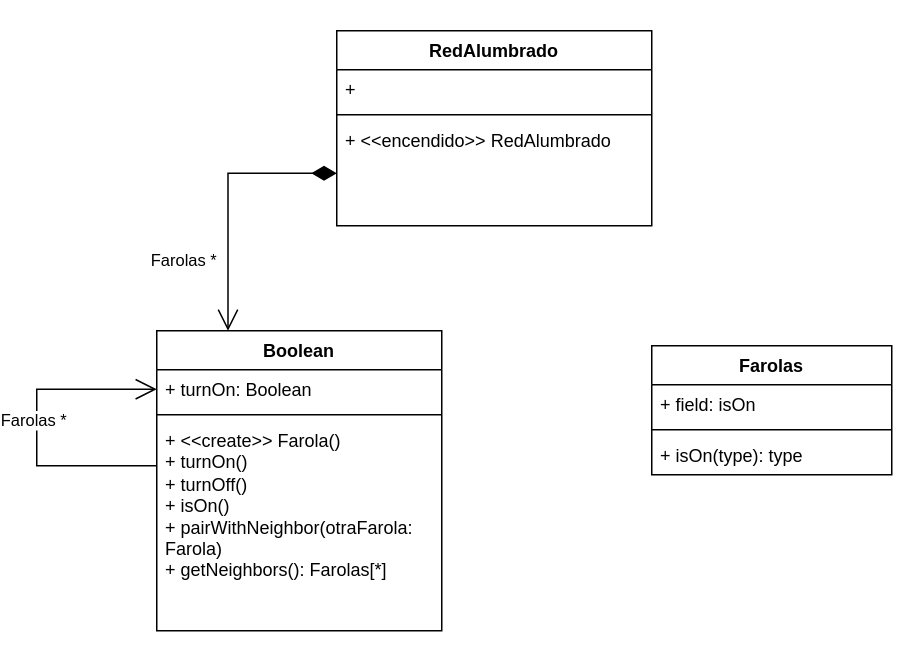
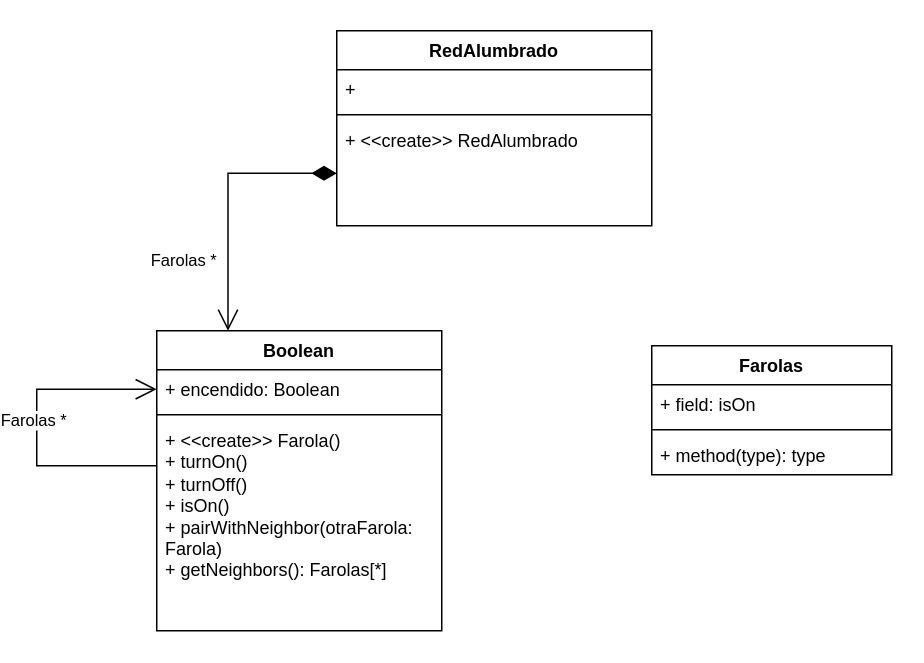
- <mxCell id="11" value="+ &amp;lt;&amp;lt;encendido&amp;gt;&amp;gt; RedAlumbrado" style="text;strokeColor=none;fillColor=none;align=left;verticalAlign=top;spacingLeft=4;spacingRight=4;overflow=hidden;rotatable=0;points=[[0,0.5],[1,0.5]];portConstraint=eastwest;whiteSpace=wrap;html=1;" vertex="1" parent="8"><mxGeometry y="60" width="210" height="70" as="geometry" /></mxCell>
+ <mxCell id="11" value="+ &amp;lt;&amp;lt;create&amp;gt;&amp;gt; RedAlumbrado" style="text;strokeColor=none;fillColor=none;align=left;verticalAlign=top;spacingLeft=4;spacingRight=4;overflow=hidden;rotatable=0;points=[[0,0.5],[1,0.5]];portConstraint=eastwest;whiteSpace=wrap;html=1;" vertex="1" parent="8"><mxGeometry y="60" width="210" height="70" as="geometry" /></mxCell>
- <mxCell id="3" value="+ turnOn: Boolean" style="text;strokeColor=none;fillColor=none;align=left;verticalAlign=top;spacingLeft=4;spacingRight=4;overflow=hidden;rotatable=0;points=[[0,0.5],[1,0.5]];portConstraint=eastwest;whiteSpace=wrap;html=1;" vertex="1" parent="2"><mxGeometry y="26" width="190" height="26" as="geometry" /></mxCell>
+ <mxCell id="3" value="+ encendido: Boolean" style="text;strokeColor=none;fillColor=none;align=left;verticalAlign=top;spacingLeft=4;spacingRight=4;overflow=hidden;rotatable=0;points=[[0,0.5],[1,0.5]];portConstraint=eastwest;whiteSpace=wrap;html=1;" vertex="1" parent="2"><mxGeometry y="26" width="190" height="26" as="geometry" /></mxCell>
- <mxCell id="15" value="+ isOn(type): type" style="text;strokeColor=none;fillColor=none;align=left;verticalAlign=top;spacingLeft=4;spacingRight=4;overflow=hidden;rotatable=0;points=[[0,0.5],[1,0.5]];portConstraint=eastwest;whiteSpace=wrap;html=1;" vertex="1" parent="12"><mxGeometry y="60" width="160" height="26" as="geometry" /></mxCell>
+ <mxCell id="15" value="+ method(type): type" style="text;strokeColor=none;fillColor=none;align=left;verticalAlign=top;spacingLeft=4;spacingRight=4;overflow=hidden;rotatable=0;points=[[0,0.5],[1,0.5]];portConstraint=eastwest;whiteSpace=wrap;html=1;" vertex="1" parent="12"><mxGeometry y="60" width="160" height="26" as="geometry" /></mxCell>
